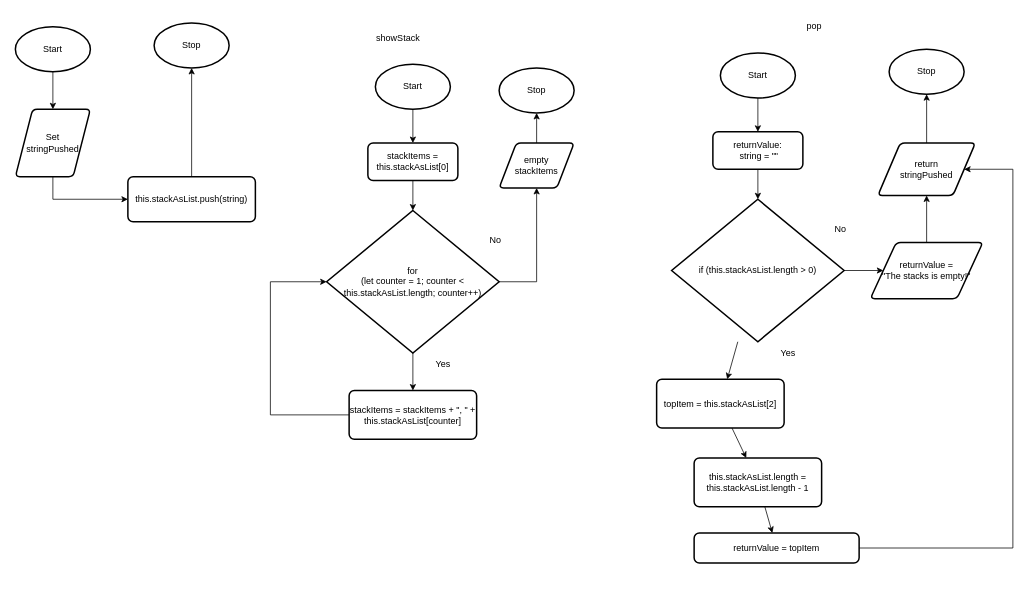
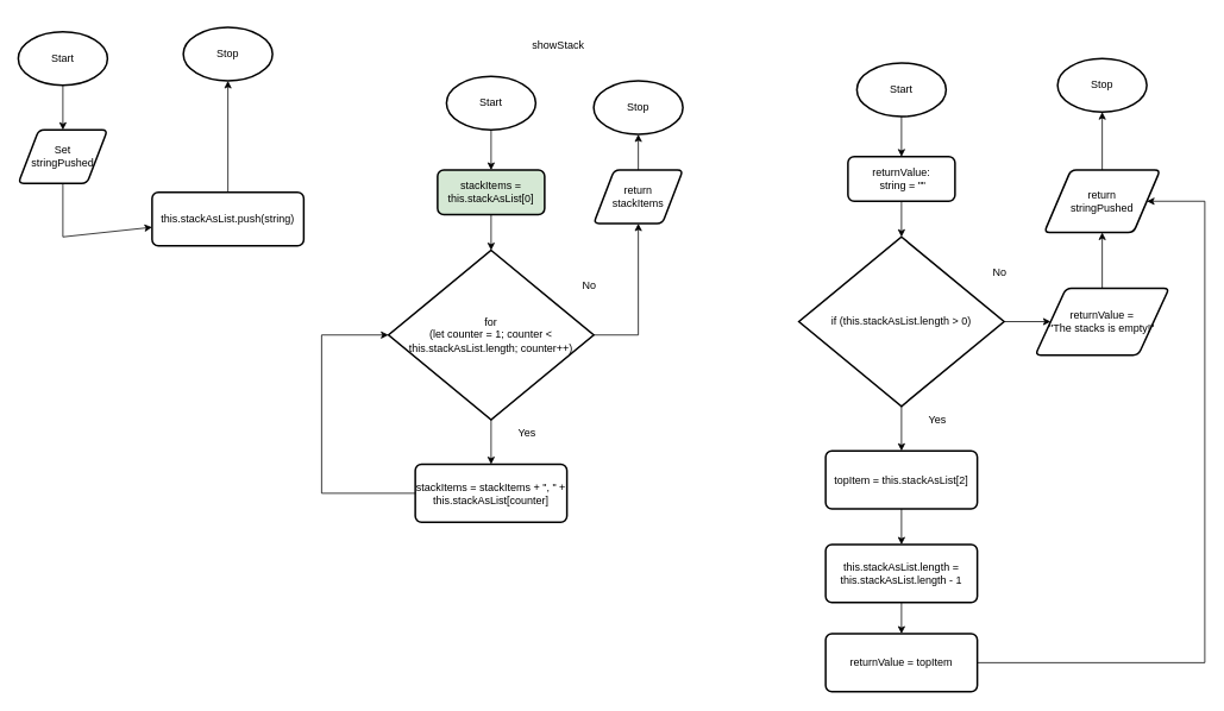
- <mxCell id="28" value="pop" style="text;html=1;align=center;verticalAlign=middle;resizable=0;points=[];autosize=1;strokeColor=none;fillColor=none;" vertex="1" parent="1"><mxGeometry x="1065" y="20" width="40" height="30" as="geometry" /></mxCell>
- <mxCell id="13" value="showStack" style="text;html=1;align=center;verticalAlign=middle;resizable=0;points=[];autosize=1;strokeColor=none;fillColor=none;" parent="1" vertex="1"><mxGeometry x="490" y="35" width="80" height="30" as="geometry" /></mxCell>
+ <mxCell id="13" value="showStack" style="text;html=1;align=center;verticalAlign=middle;resizable=0;points=[];autosize=1;strokeColor=none;fillColor=none;" parent="1" vertex="1"><mxGeometry x="585" y="35" width="80" height="30" as="geometry" /></mxCell>
- <mxCell id="8" value="Set &lt;br&gt;stringPushed" style="shape=parallelogram;html=1;strokeWidth=2;perimeter=parallelogramPerimeter;whiteSpace=wrap;rounded=1;arcSize=12;size=0.23;" parent="1" vertex="1"><mxGeometry x="20" y="145" width="100" height="90" as="geometry" /></mxCell>
+ <mxCell id="8" value="Set &lt;br&gt;stringPushed" style="shape=parallelogram;html=1;strokeWidth=2;perimeter=parallelogramPerimeter;whiteSpace=wrap;rounded=1;arcSize=12;size=0.23;" parent="1" vertex="1"><mxGeometry x="20" y="145" width="100" height="60" as="geometry" /></mxCell>
- <mxCell id="21" value="stackItems = this.stackAsList[0]" style="rounded=1;whiteSpace=wrap;html=1;absoluteArcSize=1;arcSize=14;strokeWidth=2;" parent="1" vertex="1"><mxGeometry x="490" y="190" width="120" height="50" as="geometry" /></mxCell>
+ <mxCell id="21" value="stackItems = this.stackAsList[0]" style="rounded=1;whiteSpace=wrap;html=1;absoluteArcSize=1;arcSize=14;strokeWidth=2;fillColor=#d5e8d4;" parent="1" vertex="1"><mxGeometry x="490" y="190" width="120" height="50" as="geometry" /></mxCell>
- <mxCell id="23" value="empty &lt;br&gt;stackItems" style="shape=parallelogram;html=1;strokeWidth=2;perimeter=parallelogramPerimeter;whiteSpace=wrap;rounded=1;arcSize=12;size=0.23;" parent="1" vertex="1"><mxGeometry x="665" y="190" width="100" height="60" as="geometry" /></mxCell>
+ <mxCell id="23" value="return &lt;br&gt;stackItems" style="shape=parallelogram;html=1;strokeWidth=2;perimeter=parallelogramPerimeter;whiteSpace=wrap;rounded=1;arcSize=12;size=0.23;" parent="1" vertex="1"><mxGeometry x="665" y="190" width="100" height="60" as="geometry" /></mxCell>
- <mxCell id="6" value="&lt;font style=&quot;font-size: 12px;&quot;&gt;this.stackAsList.push(string)&lt;/font&gt;" style="rounded=1;whiteSpace=wrap;html=1;absoluteArcSize=1;arcSize=14;strokeWidth=2;fontSize=9;" parent="1" vertex="1"><mxGeometry x="170" y="235" width="170" height="60" as="geometry" /></mxCell>
+ <mxCell id="6" value="&lt;font style=&quot;font-size: 12px;&quot;&gt;this.stackAsList.push(string)&lt;/font&gt;" style="rounded=1;whiteSpace=wrap;html=1;absoluteArcSize=1;arcSize=14;strokeWidth=2;fontSize=9;" parent="1" vertex="1"><mxGeometry x="170" y="215" width="170" height="60" as="geometry" /></mxCell>
- <mxCell id="33" value="topItem = this.stackAsList[2]" style="rounded=1;whiteSpace=wrap;html=1;absoluteArcSize=1;arcSize=14;strokeWidth=2;fontSize=12;" vertex="1" parent="1"><mxGeometry x="875" y="505" width="170" height="65" as="geometry" /></mxCell>
+ <mxCell id="33" value="topItem = this.stackAsList[2]" style="rounded=1;whiteSpace=wrap;html=1;absoluteArcSize=1;arcSize=14;strokeWidth=2;fontSize=12;" vertex="1" parent="1"><mxGeometry x="925" y="505" width="170" height="65" as="geometry" /></mxCell>
- <mxCell id="42" value="&lt;div&gt;returnValue = topItem&lt;/div&gt;" style="rounded=1;whiteSpace=wrap;html=1;absoluteArcSize=1;arcSize=14;strokeWidth=2;fontSize=12;" vertex="1" parent="1"><mxGeometry x="925" y="710" width="220" height="40" as="geometry" /></mxCell>
+ <mxCell id="42" value="&lt;div&gt;returnValue = topItem&lt;/div&gt;" style="rounded=1;whiteSpace=wrap;html=1;absoluteArcSize=1;arcSize=14;strokeWidth=2;fontSize=12;" vertex="1" parent="1"><mxGeometry x="925" y="710" width="170" height="65" as="geometry" /></mxCell>
